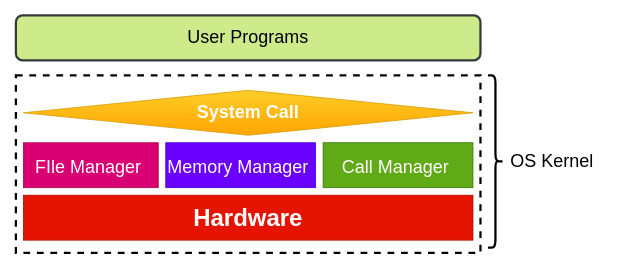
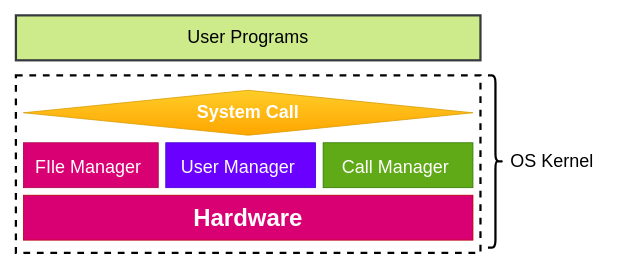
- <mxCell id="8" value="User Programs" style="whiteSpace=wrap;html=1;sketch=0;fontSize=24;strokeWidth=3;fillColor=#cdeb8b;strokeColor=#36393d;rounded=1;" vertex="1" parent="1"><mxGeometry x="20" y="20" width="620" height="60" as="geometry" /></mxCell>
+ <mxCell id="8" value="User Programs" style="rounded=0;whiteSpace=wrap;html=1;sketch=0;fontSize=24;strokeWidth=3;fillColor=#cdeb8b;strokeColor=#36393d;" vertex="1" parent="1"><mxGeometry x="20" y="20" width="620" height="60" as="geometry" /></mxCell>
- <mxCell id="5" value="&lt;font style=&quot;font-size: 24px;&quot;&gt;Memory Manager&amp;nbsp;&lt;/font&gt;" style="rounded=0;whiteSpace=wrap;html=1;fontSize=32;fillColor=#6a00ff;strokeColor=#3700CC;fontColor=#ffffff;sketch=0;" vertex="1" parent="1"><mxGeometry x="220" y="190" width="200" height="60" as="geometry" /></mxCell>
+ <mxCell id="5" value="&lt;font style=&quot;font-size: 24px;&quot;&gt;User Manager&amp;nbsp;&lt;/font&gt;" style="rounded=0;whiteSpace=wrap;html=1;fontSize=32;fillColor=#6a00ff;strokeColor=#3700CC;fontColor=#ffffff;sketch=0;" vertex="1" parent="1"><mxGeometry x="220" y="190" width="200" height="60" as="geometry" /></mxCell>
- <mxCell id="3" value="&lt;font size=&quot;1&quot; style=&quot;&quot;&gt;&lt;b style=&quot;font-size: 32px;&quot;&gt;Hardware&lt;/b&gt;&lt;/font&gt;" style="rounded=0;whiteSpace=wrap;html=1;fillColor=#e51400;strokeColor=#B20000;fontColor=#ffffff;sketch=0;" vertex="1" parent="1"><mxGeometry x="30" y="260" width="600" height="60" as="geometry" /></mxCell>
+ <mxCell id="3" value="&lt;font size=&quot;1&quot; style=&quot;&quot;&gt;&lt;b style=&quot;font-size: 32px;&quot;&gt;Hardware&lt;/b&gt;&lt;/font&gt;" style="rounded=0;whiteSpace=wrap;html=1;fillColor=#d80073;strokeColor=#B20000;fontColor=#ffffff;sketch=0;" vertex="1" parent="1"><mxGeometry x="30" y="260" width="600" height="60" as="geometry" /></mxCell>
